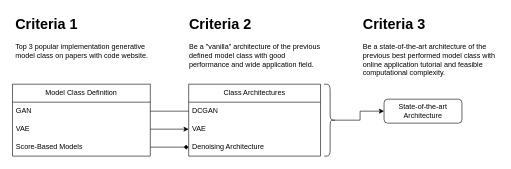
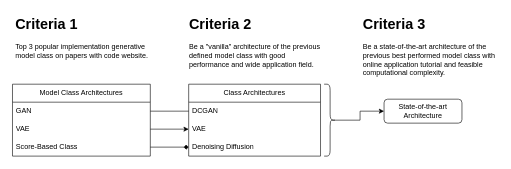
- <mxCell id="2" value="Model Class Definition" style="swimlane;fontStyle=0;childLayout=stackLayout;horizontal=1;startSize=30;horizontalStack=0;resizeParent=1;resizeParentMax=0;resizeLast=0;collapsible=1;marginBottom=0;whiteSpace=wrap;html=1;" vertex="1" parent="1"><mxGeometry x="20" y="140" width="230" height="120" as="geometry"><mxRectangle x="140" y="170" width="60" height="30" as="alternateBounds" /></mxGeometry></mxCell>
+ <mxCell id="2" value="Model Class Architectures" style="swimlane;fontStyle=0;childLayout=stackLayout;horizontal=1;startSize=30;horizontalStack=0;resizeParent=1;resizeParentMax=0;resizeLast=0;collapsible=1;marginBottom=0;whiteSpace=wrap;html=1;" vertex="1" parent="1"><mxGeometry x="20" y="140" width="230" height="120" as="geometry"><mxRectangle x="140" y="170" width="60" height="30" as="alternateBounds" /></mxGeometry></mxCell>
- <mxCell id="5" value="Score-Based Models" style="text;strokeColor=none;fillColor=none;align=left;verticalAlign=middle;spacingLeft=4;spacingRight=4;overflow=hidden;points=[[0,0.5],[1,0.5]];portConstraint=eastwest;rotatable=0;whiteSpace=wrap;html=1;" vertex="1" parent="2"><mxGeometry y="90" width="230" height="30" as="geometry" /></mxCell>
+ <mxCell id="5" value="Score-Based Class" style="text;strokeColor=none;fillColor=none;align=left;verticalAlign=middle;spacingLeft=4;spacingRight=4;overflow=hidden;points=[[0,0.5],[1,0.5]];portConstraint=eastwest;rotatable=0;whiteSpace=wrap;html=1;" vertex="1" parent="2"><mxGeometry y="90" width="230" height="30" as="geometry" /></mxCell>
- <mxCell id="9" value="Denoising Architecture" style="text;strokeColor=none;fillColor=none;align=left;verticalAlign=middle;spacingLeft=4;spacingRight=4;overflow=hidden;points=[[0,0.5],[1,0.5]];portConstraint=eastwest;rotatable=0;whiteSpace=wrap;html=1;" vertex="1" parent="6"><mxGeometry y="90" width="220" height="30" as="geometry" /></mxCell>
+ <mxCell id="9" value="Denoising Diffusion" style="text;strokeColor=none;fillColor=none;align=left;verticalAlign=middle;spacingLeft=4;spacingRight=4;overflow=hidden;points=[[0,0.5],[1,0.5]];portConstraint=eastwest;rotatable=0;whiteSpace=wrap;html=1;" vertex="1" parent="6"><mxGeometry y="90" width="220" height="30" as="geometry" /></mxCell>
